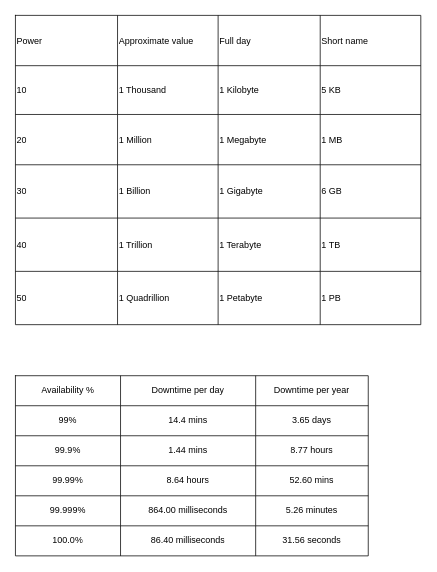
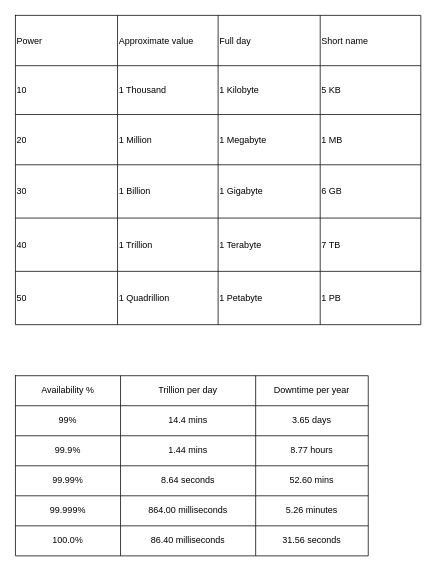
- <mxCell id="27" value="1 TB" style="shape=partialRectangle;html=1;whiteSpace=wrap;connectable=0;overflow=hidden;fillColor=none;top=0;left=0;bottom=0;right=0;pointerEvents=1;align=left;" parent="23" vertex="1"><mxGeometry x="406" width="134" height="71" as="geometry"><mxRectangle width="134" height="71" as="alternateBounds" /></mxGeometry></mxCell>
+ <mxCell id="27" value="7 TB" style="shape=partialRectangle;html=1;whiteSpace=wrap;connectable=0;overflow=hidden;fillColor=none;top=0;left=0;bottom=0;right=0;pointerEvents=1;align=left;" parent="23" vertex="1"><mxGeometry x="406" width="134" height="71" as="geometry"><mxRectangle width="134" height="71" as="alternateBounds" /></mxGeometry></mxCell>
- <mxCell id="36" value="Downtime per day" style="shape=partialRectangle;html=1;whiteSpace=wrap;connectable=0;overflow=hidden;fillColor=none;top=0;left=0;bottom=0;right=0;pointerEvents=1;" vertex="1" parent="34"><mxGeometry x="140" width="180" height="40" as="geometry"><mxRectangle width="180" height="40" as="alternateBounds" /></mxGeometry></mxCell>
+ <mxCell id="36" value="Trillion per day" style="shape=partialRectangle;html=1;whiteSpace=wrap;connectable=0;overflow=hidden;fillColor=none;top=0;left=0;bottom=0;right=0;pointerEvents=1;" vertex="1" parent="34"><mxGeometry x="140" width="180" height="40" as="geometry"><mxRectangle width="180" height="40" as="alternateBounds" /></mxGeometry></mxCell>
- <mxCell id="48" value="8.64 hours" style="shape=partialRectangle;html=1;whiteSpace=wrap;connectable=0;overflow=hidden;fillColor=none;top=0;left=0;bottom=0;right=0;pointerEvents=1;" vertex="1" parent="46"><mxGeometry x="140" width="180" height="40" as="geometry"><mxRectangle width="180" height="40" as="alternateBounds" /></mxGeometry></mxCell>
+ <mxCell id="48" value="8.64 seconds" style="shape=partialRectangle;html=1;whiteSpace=wrap;connectable=0;overflow=hidden;fillColor=none;top=0;left=0;bottom=0;right=0;pointerEvents=1;" vertex="1" parent="46"><mxGeometry x="140" width="180" height="40" as="geometry"><mxRectangle width="180" height="40" as="alternateBounds" /></mxGeometry></mxCell>
